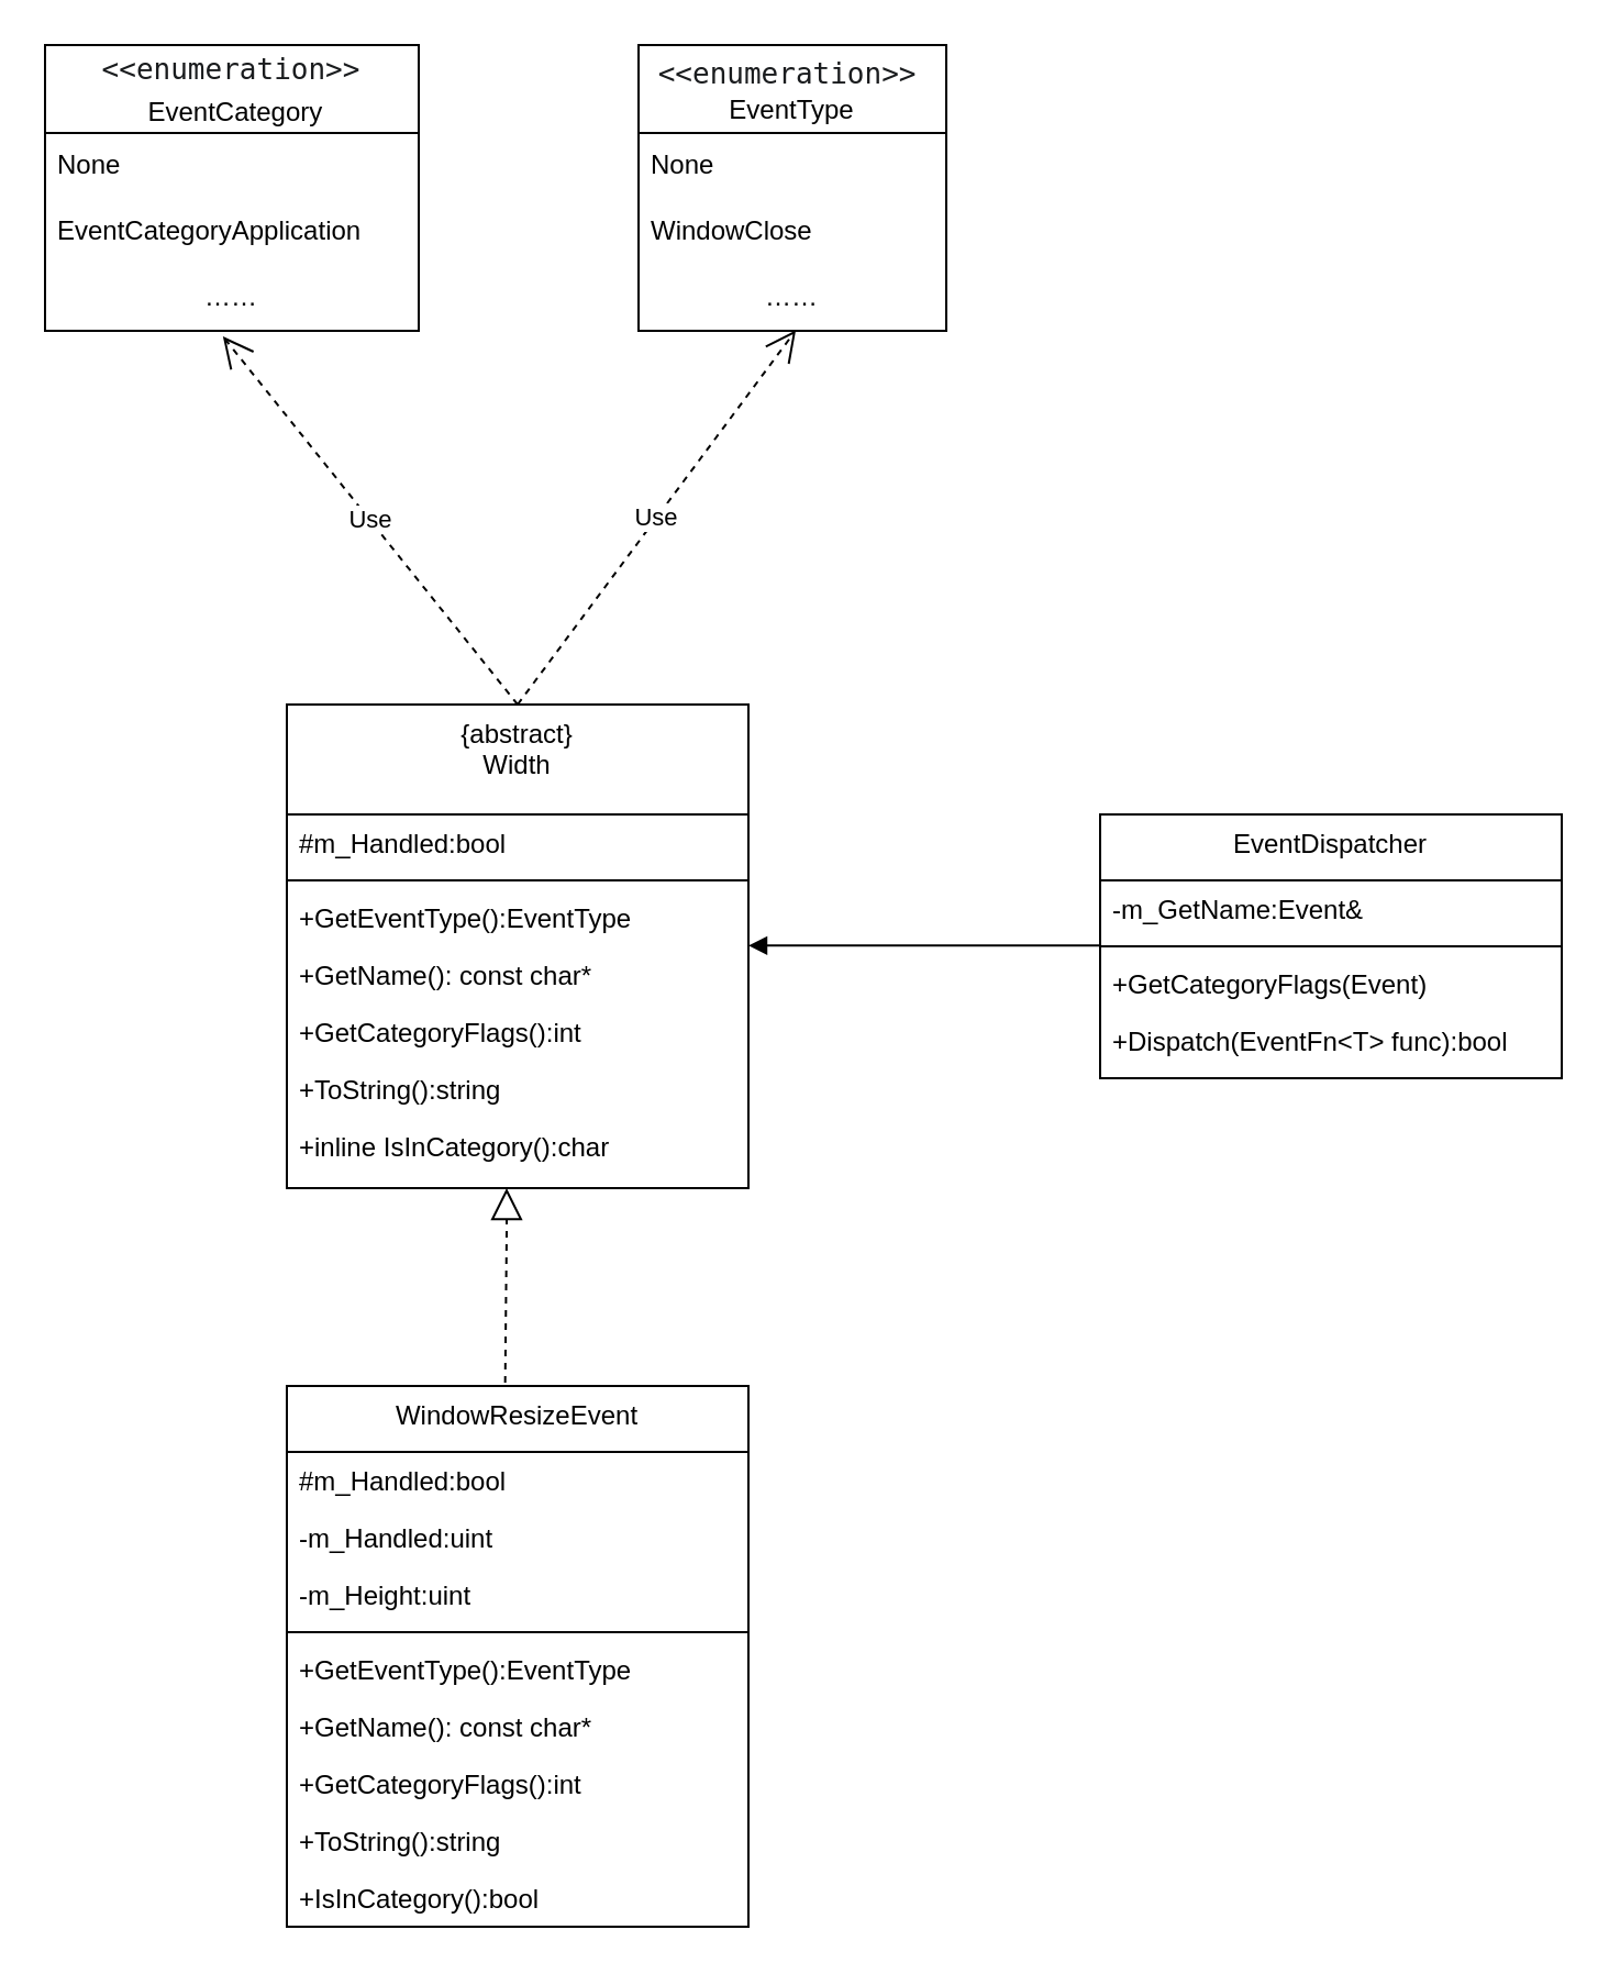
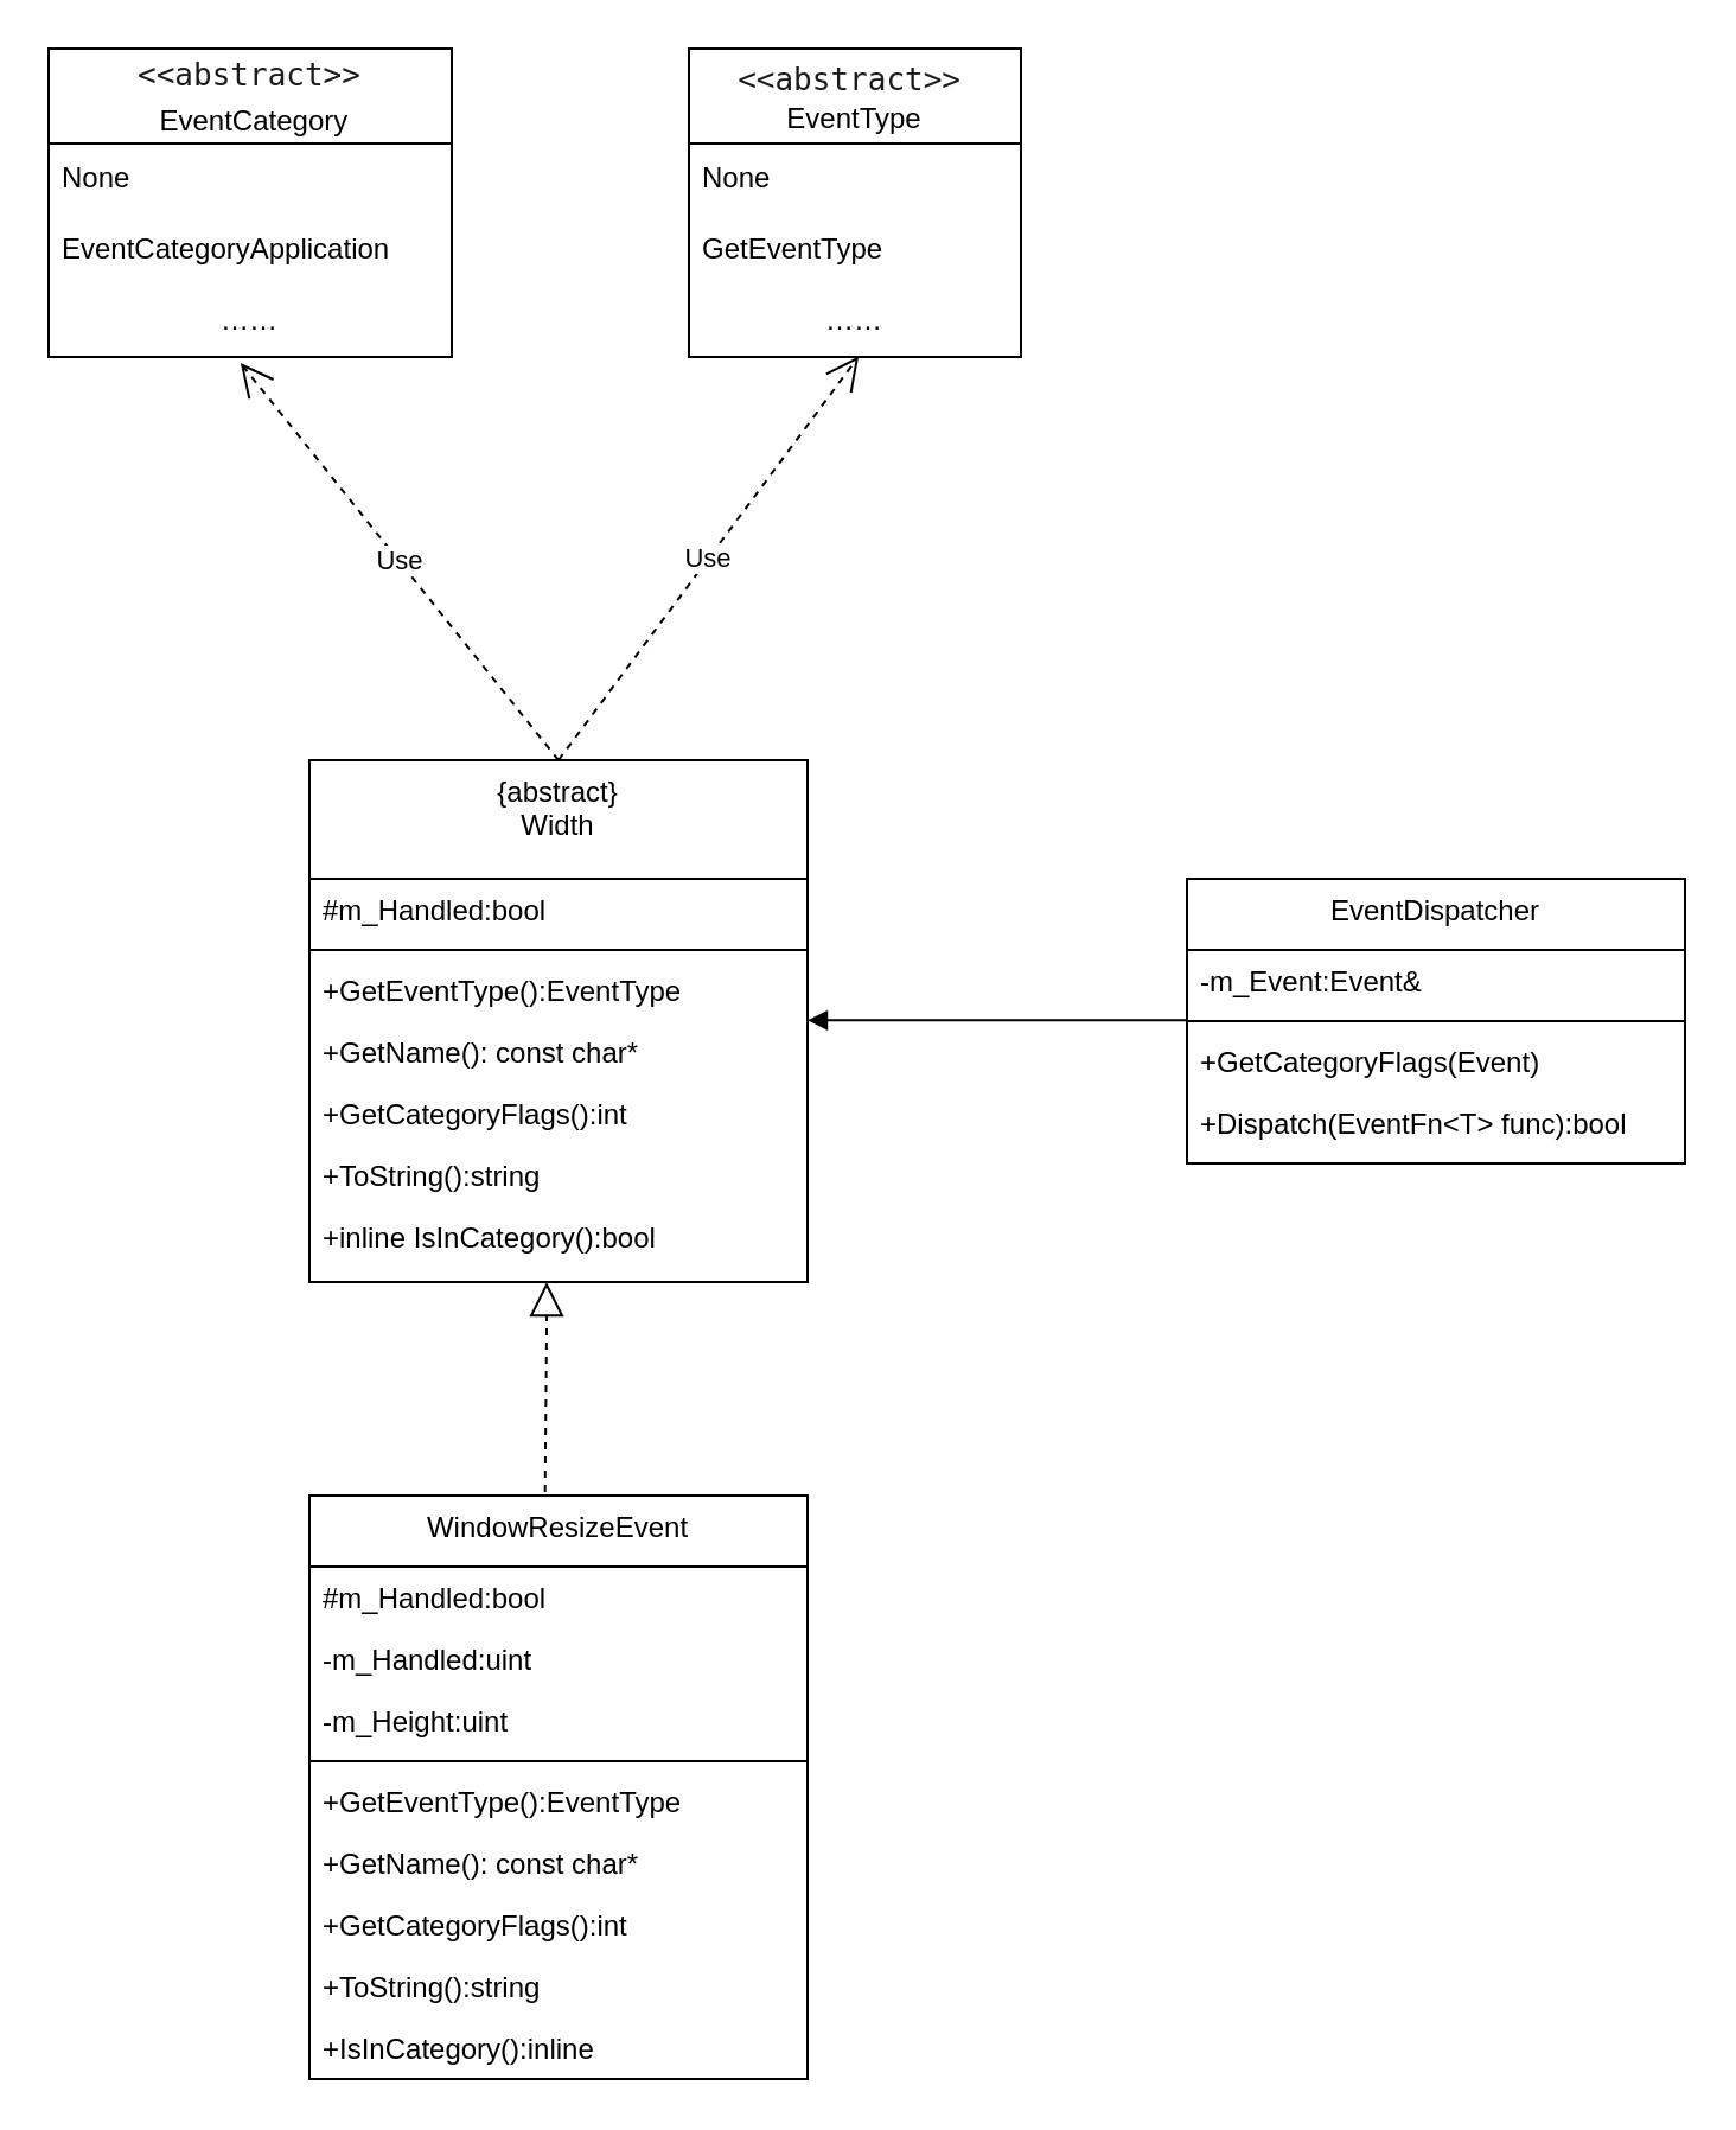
- <mxCell id="31" value="&lt;span style=&quot;box-sizing: border-box; background: none 0% 0% / auto repeat scroll padding-box border-box rgb(255, 255, 255); border-color: rgb(255, 255, 255); border-style: solid; border-width: 0.667px; border-image: none 100% / 1 / 0 stretch; border-radius: 3px; font-size: 13px; padding: 0px 3px; display: inline-block; font-family: &amp;quot;DM Mono&amp;quot;, monospace; color: rgb(26, 28, 30); text-align: start;&quot; class=&quot;inline-code ng-star-inserted&quot;&gt;&amp;lt;&amp;lt;enumeration&amp;gt;&amp;gt;&lt;/span&gt;&lt;span style=&quot;box-sizing: border-box; color: rgb(26, 28, 30); font-family: &amp;quot;Google Sans Text&amp;quot;, &amp;quot;Helvetica Neue&amp;quot;, sans-serif; font-size: 14px; text-align: start; background-color: rgb(255, 255, 255);&quot; class=&quot;ng-star-inserted&quot;&gt;&amp;nbsp;&lt;/span&gt;EventCategory" style="swimlane;fontStyle=0;childLayout=stackLayout;horizontal=1;startSize=40;horizontalStack=0;resizeParent=1;resizeParentMax=0;resizeLast=0;collapsible=1;marginBottom=0;whiteSpace=wrap;html=1;" vertex="1" parent="1"><mxGeometry x="20" y="20" width="170" height="130" as="geometry" /></mxCell>
+ <mxCell id="31" value="&lt;span style=&quot;box-sizing: border-box; background: none 0% 0% / auto repeat scroll padding-box border-box rgb(255, 255, 255); border-color: rgb(255, 255, 255); border-style: solid; border-width: 0.667px; border-image: none 100% / 1 / 0 stretch; border-radius: 3px; font-size: 13px; padding: 0px 3px; display: inline-block; font-family: &amp;quot;DM Mono&amp;quot;, monospace; color: rgb(26, 28, 30); text-align: start;&quot; class=&quot;inline-code ng-star-inserted&quot;&gt;&amp;lt;&amp;lt;abstract&amp;gt;&amp;gt;&lt;/span&gt;&lt;span style=&quot;box-sizing: border-box; color: rgb(26, 28, 30); font-family: &amp;quot;Google Sans Text&amp;quot;, &amp;quot;Helvetica Neue&amp;quot;, sans-serif; font-size: 14px; text-align: start; background-color: rgb(255, 255, 255);&quot; class=&quot;ng-star-inserted&quot;&gt;&amp;nbsp;&lt;/span&gt;EventCategory" style="swimlane;fontStyle=0;childLayout=stackLayout;horizontal=1;startSize=40;horizontalStack=0;resizeParent=1;resizeParentMax=0;resizeLast=0;collapsible=1;marginBottom=0;whiteSpace=wrap;html=1;" vertex="1" parent="1"><mxGeometry x="20" y="20" width="170" height="130" as="geometry" /></mxCell>
- <mxCell id="27" value="&lt;div&gt;&lt;span style=&quot;box-sizing: border-box; background: none 0% 0% / auto repeat scroll padding-box border-box rgb(255, 255, 255); border-color: rgb(255, 255, 255); border-style: solid; border-width: 0.667px; border-image: none 100% / 1 / 0 stretch; border-radius: 3px; font-size: 13px; padding: 0px 3px; display: inline-block; font-family: &amp;quot;DM Mono&amp;quot;, monospace; color: rgb(26, 28, 30); text-align: start;&quot; class=&quot;inline-code ng-star-inserted&quot;&gt;&amp;lt;&amp;lt;enumeration&amp;gt;&amp;gt;&lt;/span&gt;&lt;span style=&quot;box-sizing: border-box; color: rgb(26, 28, 30); font-family: &amp;quot;Google Sans Text&amp;quot;, &amp;quot;Helvetica Neue&amp;quot;, sans-serif; font-size: 14px; text-align: start; background-color: rgb(255, 255, 255);&quot; class=&quot;ng-star-inserted&quot;&gt;&amp;nbsp;&lt;/span&gt;&lt;/div&gt;EventType" style="swimlane;fontStyle=0;childLayout=stackLayout;horizontal=1;startSize=40;horizontalStack=0;resizeParent=1;resizeParentMax=0;resizeLast=0;collapsible=1;marginBottom=0;whiteSpace=wrap;html=1;" vertex="1" parent="1"><mxGeometry x="290" y="20" width="140" height="130" as="geometry" /></mxCell>
+ <mxCell id="27" value="&lt;div&gt;&lt;span style=&quot;box-sizing: border-box; background: none 0% 0% / auto repeat scroll padding-box border-box rgb(255, 255, 255); border-color: rgb(255, 255, 255); border-style: solid; border-width: 0.667px; border-image: none 100% / 1 / 0 stretch; border-radius: 3px; font-size: 13px; padding: 0px 3px; display: inline-block; font-family: &amp;quot;DM Mono&amp;quot;, monospace; color: rgb(26, 28, 30); text-align: start;&quot; class=&quot;inline-code ng-star-inserted&quot;&gt;&amp;lt;&amp;lt;abstract&amp;gt;&amp;gt;&lt;/span&gt;&lt;span style=&quot;box-sizing: border-box; color: rgb(26, 28, 30); font-family: &amp;quot;Google Sans Text&amp;quot;, &amp;quot;Helvetica Neue&amp;quot;, sans-serif; font-size: 14px; text-align: start; background-color: rgb(255, 255, 255);&quot; class=&quot;ng-star-inserted&quot;&gt;&amp;nbsp;&lt;/span&gt;&lt;/div&gt;EventType" style="swimlane;fontStyle=0;childLayout=stackLayout;horizontal=1;startSize=40;horizontalStack=0;resizeParent=1;resizeParentMax=0;resizeLast=0;collapsible=1;marginBottom=0;whiteSpace=wrap;html=1;" vertex="1" parent="1"><mxGeometry x="290" y="20" width="140" height="130" as="geometry" /></mxCell>
- <mxCell id="29" value="WindowClose" style="text;strokeColor=none;fillColor=none;align=left;verticalAlign=middle;spacingLeft=4;spacingRight=4;overflow=hidden;points=[[0,0.5],[1,0.5]];portConstraint=eastwest;rotatable=0;whiteSpace=wrap;html=1;" vertex="1" parent="27"><mxGeometry y="70" width="140" height="30" as="geometry" /></mxCell>
+ <mxCell id="29" value="GetEventType" style="text;strokeColor=none;fillColor=none;align=left;verticalAlign=middle;spacingLeft=4;spacingRight=4;overflow=hidden;points=[[0,0.5],[1,0.5]];portConstraint=eastwest;rotatable=0;whiteSpace=wrap;html=1;" vertex="1" parent="27"><mxGeometry y="70" width="140" height="30" as="geometry" /></mxCell>
- <mxCell id="11" value="-m_GetName:Event&amp;" style="text;align=left;verticalAlign=top;spacingLeft=4;spacingRight=4;overflow=hidden;rotatable=0;points=[[0,0.5],[1,0.5]];portConstraint=eastwest;rounded=0;shadow=0;html=0;" vertex="1" parent="10"><mxGeometry y="30" width="210" height="26" as="geometry" /></mxCell>
+ <mxCell id="11" value="-m_Event:Event&amp;" style="text;align=left;verticalAlign=top;spacingLeft=4;spacingRight=4;overflow=hidden;rotatable=0;points=[[0,0.5],[1,0.5]];portConstraint=eastwest;rounded=0;shadow=0;html=0;" vertex="1" parent="10"><mxGeometry y="30" width="210" height="26" as="geometry" /></mxCell>
- <mxCell id="9" value="+inline IsInCategory():char" style="text;align=left;verticalAlign=top;spacingLeft=4;spacingRight=4;overflow=hidden;rotatable=0;points=[[0,0.5],[1,0.5]];portConstraint=eastwest;" vertex="1" parent="2"><mxGeometry y="188" width="210" height="26" as="geometry" /></mxCell>
+ <mxCell id="9" value="+inline IsInCategory():bool" style="text;align=left;verticalAlign=top;spacingLeft=4;spacingRight=4;overflow=hidden;rotatable=0;points=[[0,0.5],[1,0.5]];portConstraint=eastwest;" vertex="1" parent="2"><mxGeometry y="188" width="210" height="26" as="geometry" /></mxCell>
- <mxCell id="25" value="+IsInCategory():bool" style="text;align=left;verticalAlign=top;spacingLeft=4;spacingRight=4;overflow=hidden;rotatable=0;points=[[0,0.5],[1,0.5]];portConstraint=eastwest;" vertex="1" parent="16"><mxGeometry y="220" width="210" height="26" as="geometry" /></mxCell>
+ <mxCell id="25" value="+IsInCategory():inline" style="text;align=left;verticalAlign=top;spacingLeft=4;spacingRight=4;overflow=hidden;rotatable=0;points=[[0,0.5],[1,0.5]];portConstraint=eastwest;" vertex="1" parent="16"><mxGeometry y="220" width="210" height="26" as="geometry" /></mxCell>
